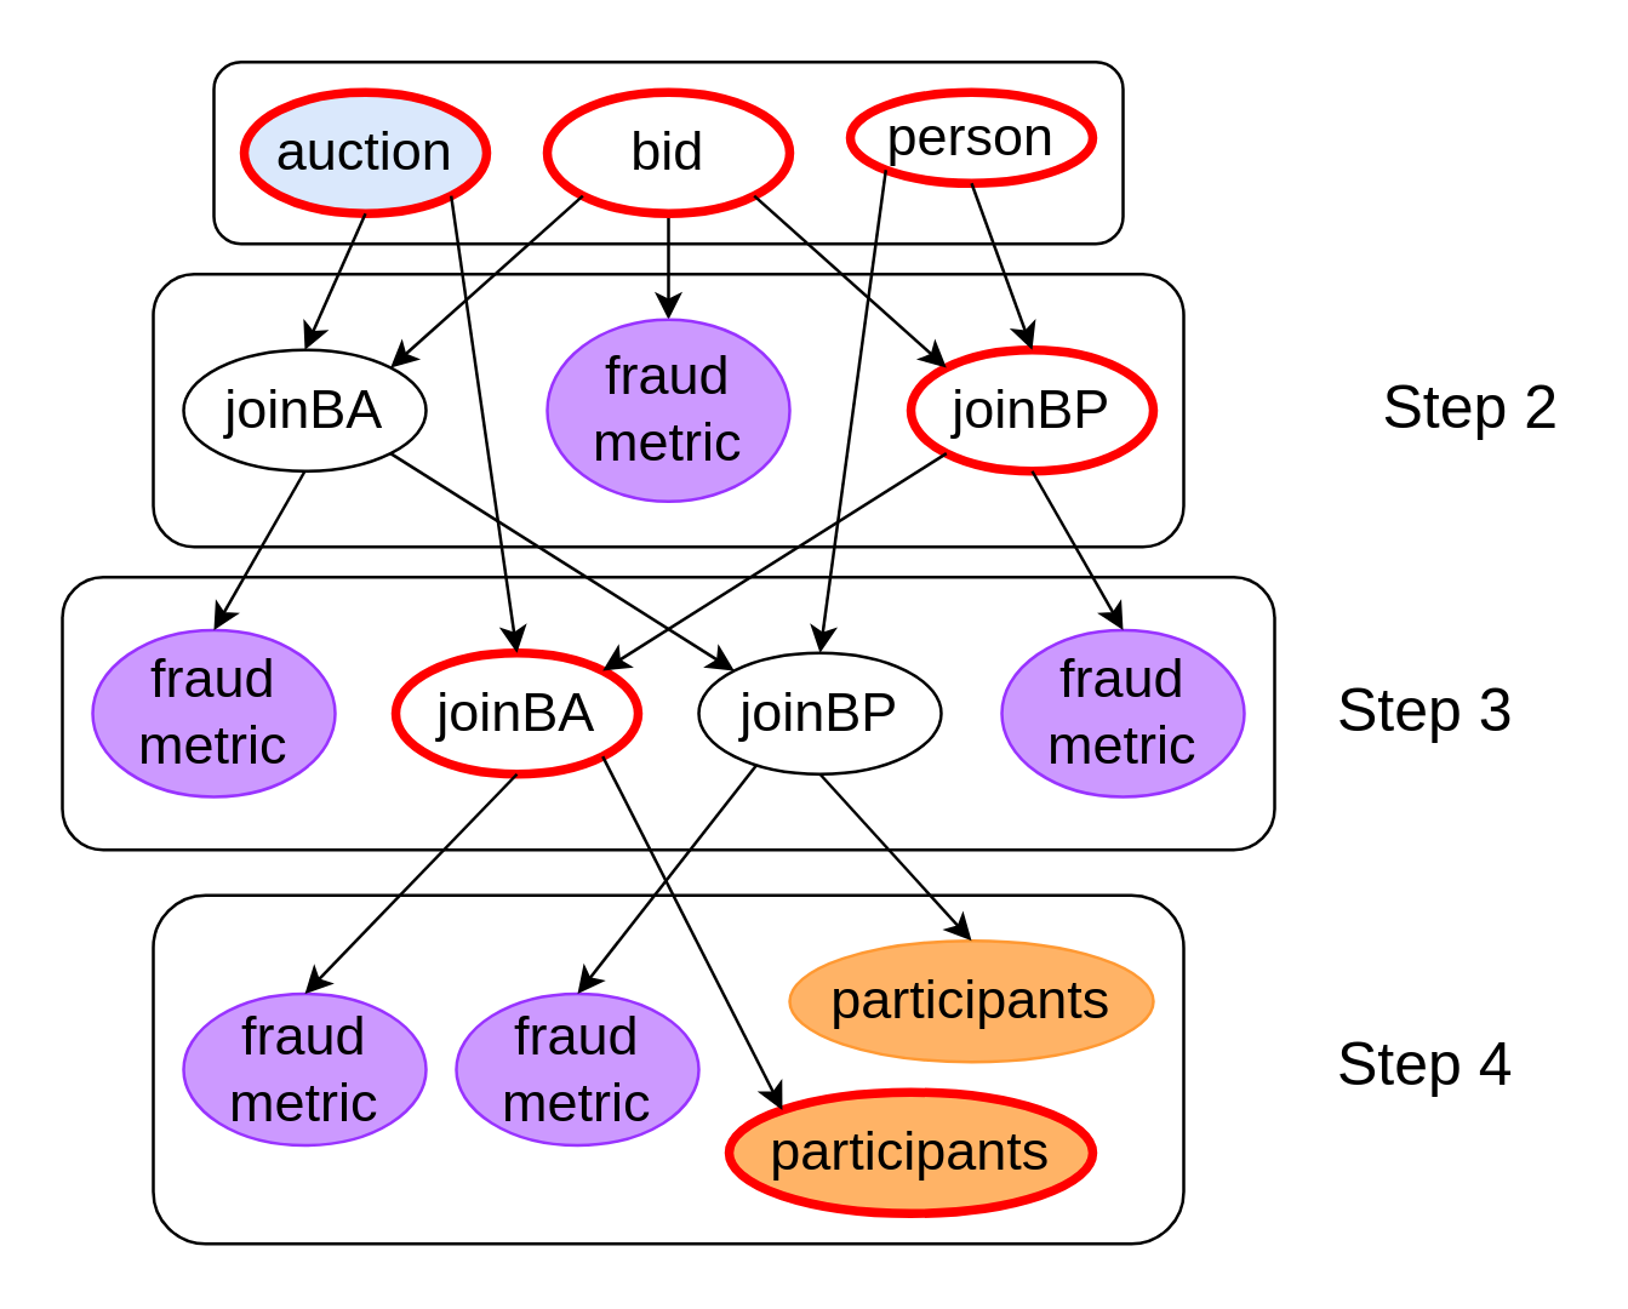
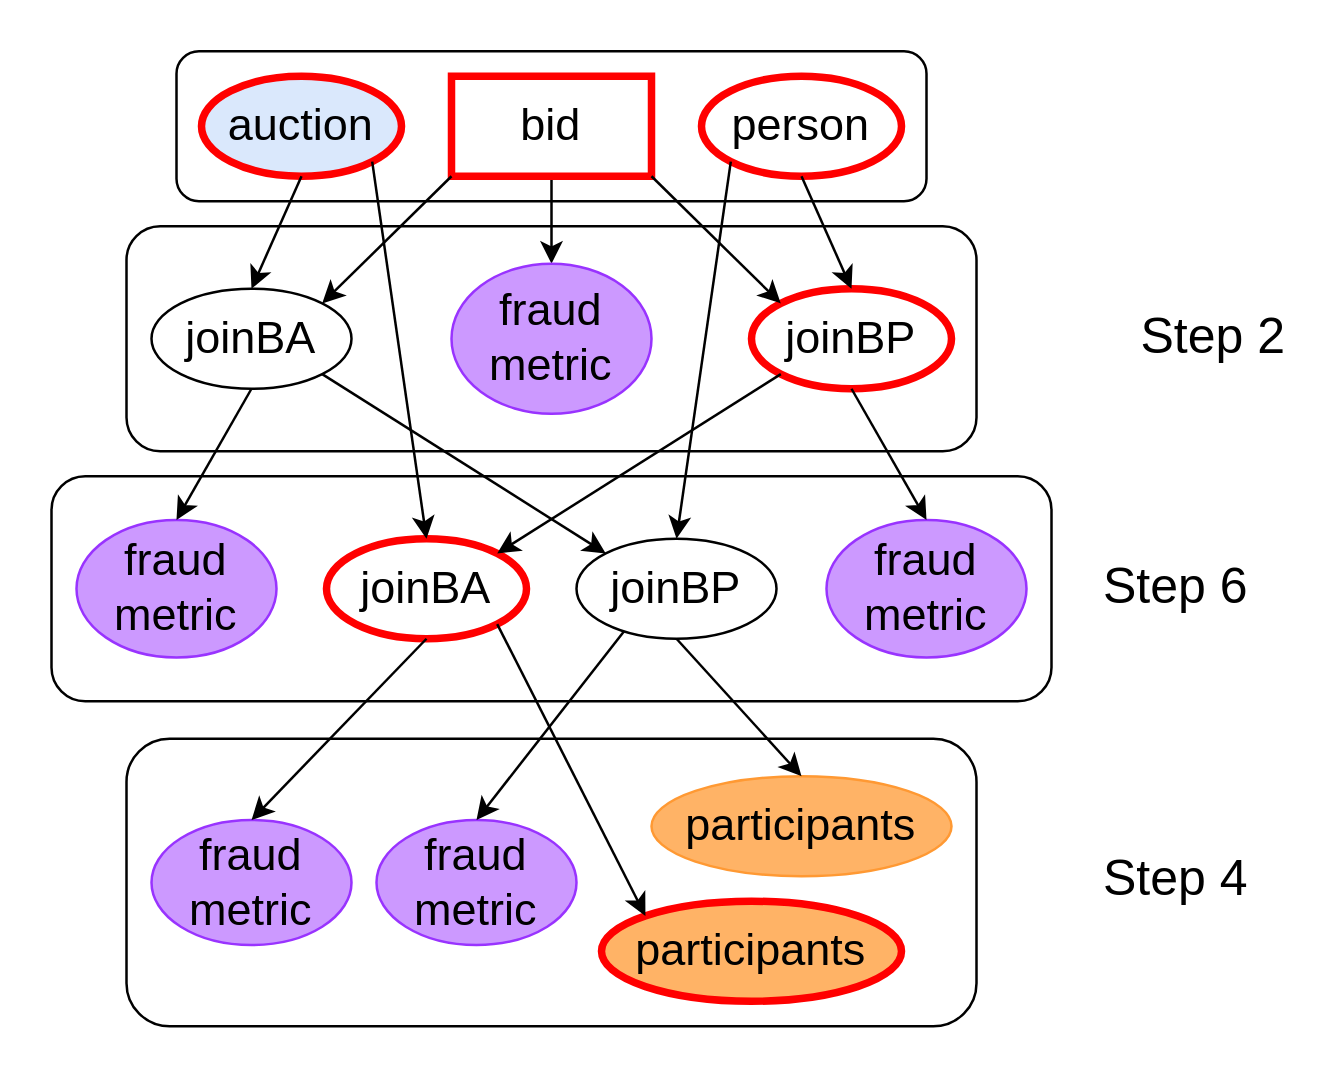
- <mxCell id="9" value="&lt;font style=&quot;font-size: 18px&quot;&gt;person&lt;/font&gt;" style="ellipse;whiteSpace=wrap;html=1;strokeWidth=3;strokeColor=#FF0000;" parent="1" vertex="1"><mxGeometry x="280" y="30" width="80" height="30" as="geometry" /></mxCell>
+ <mxCell id="9" value="&lt;font style=&quot;font-size: 18px&quot;&gt;person&lt;/font&gt;" style="ellipse;whiteSpace=wrap;html=1;strokeWidth=3;strokeColor=#FF0000;" parent="1" vertex="1"><mxGeometry x="280" y="30" width="80" height="40" as="geometry" /></mxCell>
- <mxCell id="8" value="&lt;font style=&quot;font-size: 18px&quot;&gt;bid&lt;/font&gt;" style="ellipse;whiteSpace=wrap;html=1;strokeWidth=3;strokeColor=#FF0000;" parent="1" vertex="1"><mxGeometry x="180" y="30" width="80" height="40" as="geometry" /></mxCell>
+ <mxCell id="8" value="&lt;font style=&quot;font-size: 18px&quot;&gt;bid&lt;/font&gt;" style="whiteSpace=wrap;html=1;strokeWidth=3;strokeColor=#FF0000;rounded=0;" parent="1" vertex="1"><mxGeometry x="180" y="30" width="80" height="40" as="geometry" /></mxCell>
- <mxCell id="36" value="&lt;font style=&quot;font-size: 20px&quot;&gt;Step 3&lt;br&gt;&lt;/font&gt;" style="text;html=1;strokeColor=none;fillColor=none;align=center;verticalAlign=middle;whiteSpace=wrap;rounded=0;" vertex="1" parent="1"><mxGeometry x="440" y="222.5" width="60" height="20" as="geometry" /></mxCell>
+ <mxCell id="36" value="&lt;font style=&quot;font-size: 20px&quot;&gt;Step 6&lt;br&gt;&lt;/font&gt;" style="text;html=1;strokeColor=none;fillColor=none;align=center;verticalAlign=middle;whiteSpace=wrap;rounded=0;" vertex="1" parent="1"><mxGeometry x="440" y="222.5" width="60" height="20" as="geometry" /></mxCell>
